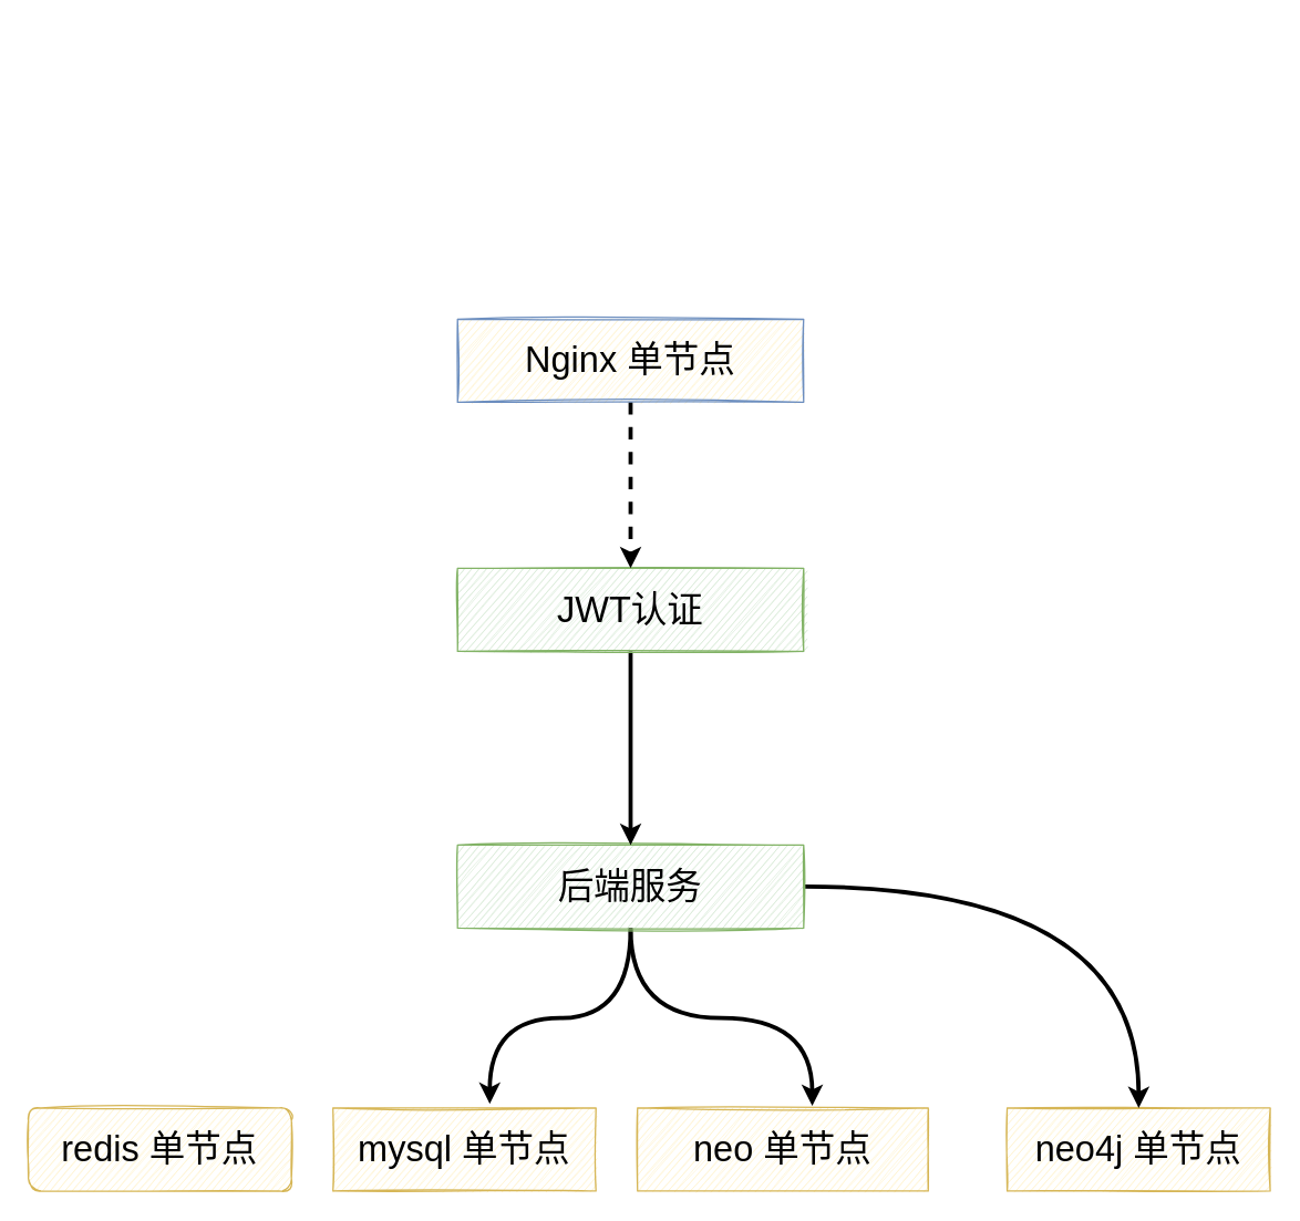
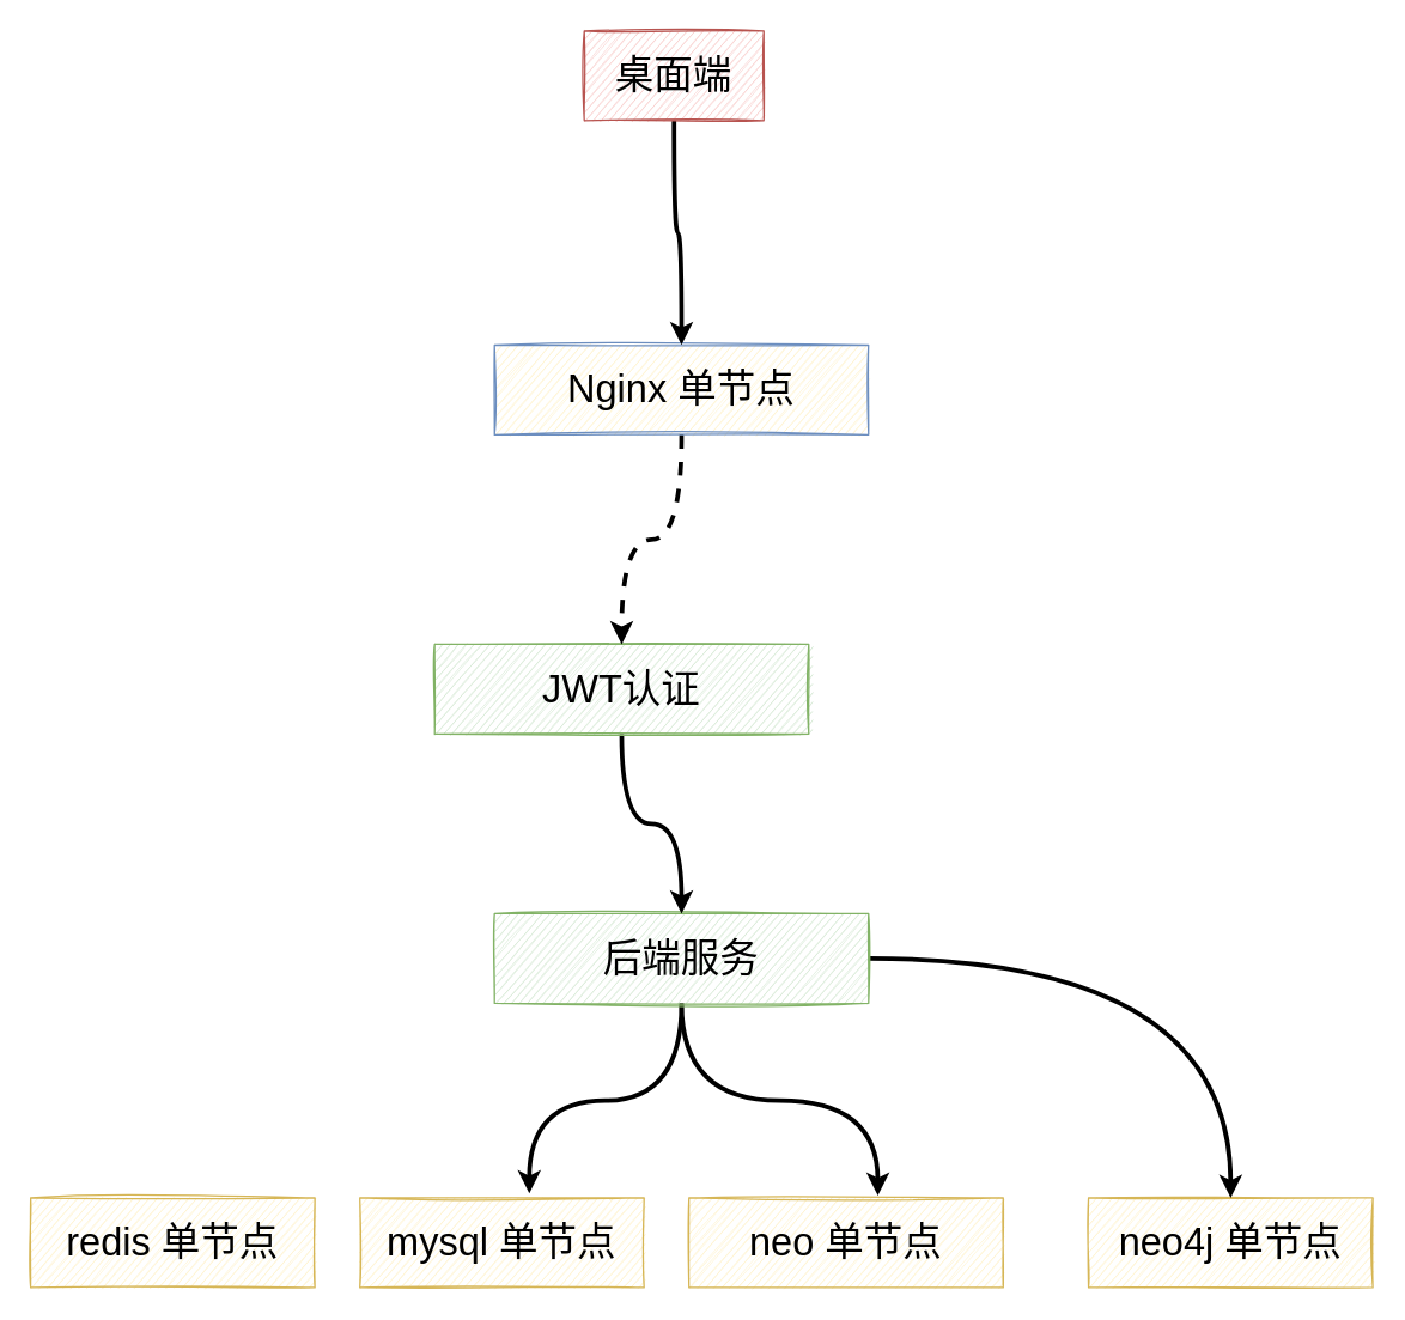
+ <mxCell id="15" value="&lt;span style=&quot;font-size: 26px&quot;&gt;桌面端&lt;/span&gt;" style="whiteSpace=wrap;html=1;fillColor=#f8cecc;strokeColor=#b85450;sketch=1;" vertex="1" parent="1"><mxGeometry x="390" y="20" width="120" height="60" as="geometry" /></mxCell>
+ <mxCell id="14" style="edgeStyle=orthogonalEdgeStyle;rounded=0;orthogonalLoop=1;jettySize=auto;html=1;curved=1;strokeWidth=3;" edge="1" parent="1" source="15" target="13"><mxGeometry relative="1" as="geometry" /></mxCell>
- <mxCell id="11" value="&lt;span style=&quot;font-size: 26px&quot;&gt;JWT认证&lt;/span&gt;" style="whiteSpace=wrap;html=1;fillColor=#d5e8d4;strokeColor=#82b366;sketch=1;" vertex="1" parent="1"><mxGeometry x="330" y="410" width="250" height="60" as="geometry" /></mxCell>
+ <mxCell id="11" value="&lt;span style=&quot;font-size: 26px&quot;&gt;JWT认证&lt;/span&gt;" style="whiteSpace=wrap;html=1;fillColor=#d5e8d4;strokeColor=#82b366;sketch=1;" vertex="1" parent="1"><mxGeometry x="290" y="430" width="250" height="60" as="geometry" /></mxCell>
- <mxCell id="2" value="&lt;span style=&quot;font-size: 26px&quot;&gt;redis 单节点&lt;/span&gt;" style="whiteSpace=wrap;html=1;fillColor=#fff2cc;strokeColor=#d6b656;sketch=1;rounded=1;" vertex="1" parent="1"><mxGeometry x="20" y="800" width="190" height="60" as="geometry" /></mxCell>
+ <mxCell id="2" value="&lt;span style=&quot;font-size: 26px&quot;&gt;redis 单节点&lt;/span&gt;" style="whiteSpace=wrap;html=1;fillColor=#fff2cc;strokeColor=#d6b656;sketch=1;" vertex="1" parent="1"><mxGeometry x="20" y="800" width="190" height="60" as="geometry" /></mxCell>
